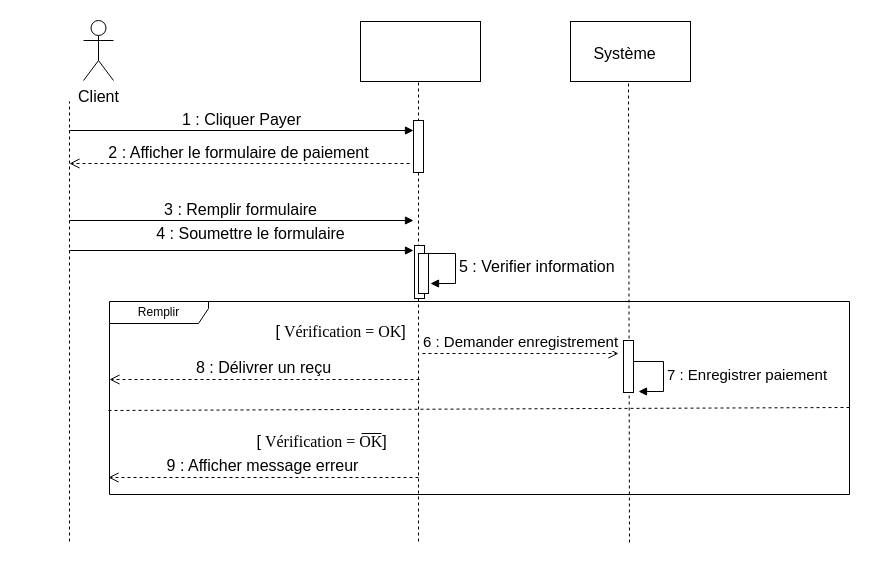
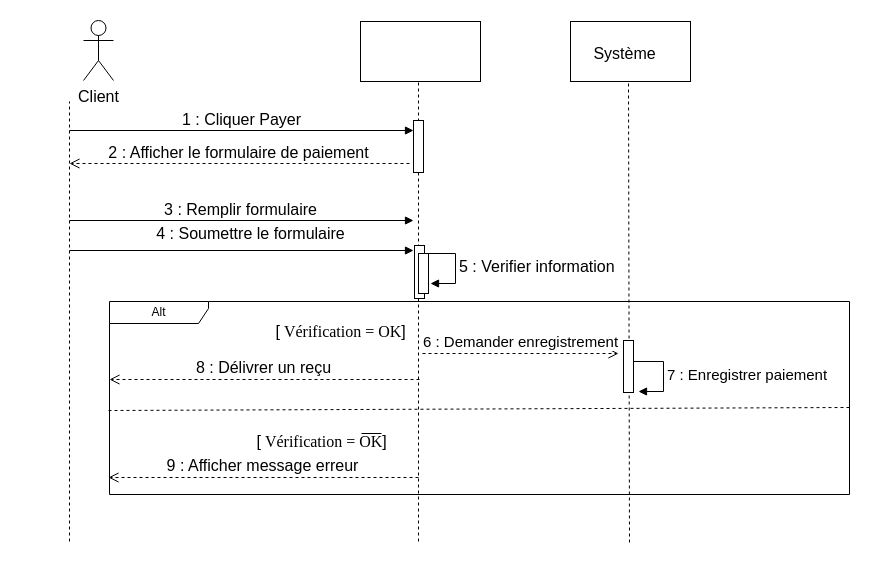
- <mxCell id="9" value="Remplir" style="shape=umlFrame;whiteSpace=wrap;html=1;pointerEvents=0;width=99;height=22;" parent="1" vertex="1"><mxGeometry x="109" y="301" width="740" height="193" as="geometry" /></mxCell>
+ <mxCell id="9" value="Alt" style="shape=umlFrame;whiteSpace=wrap;html=1;pointerEvents=0;width=99;height=22;" parent="1" vertex="1"><mxGeometry x="109" y="301" width="740" height="193" as="geometry" /></mxCell>
